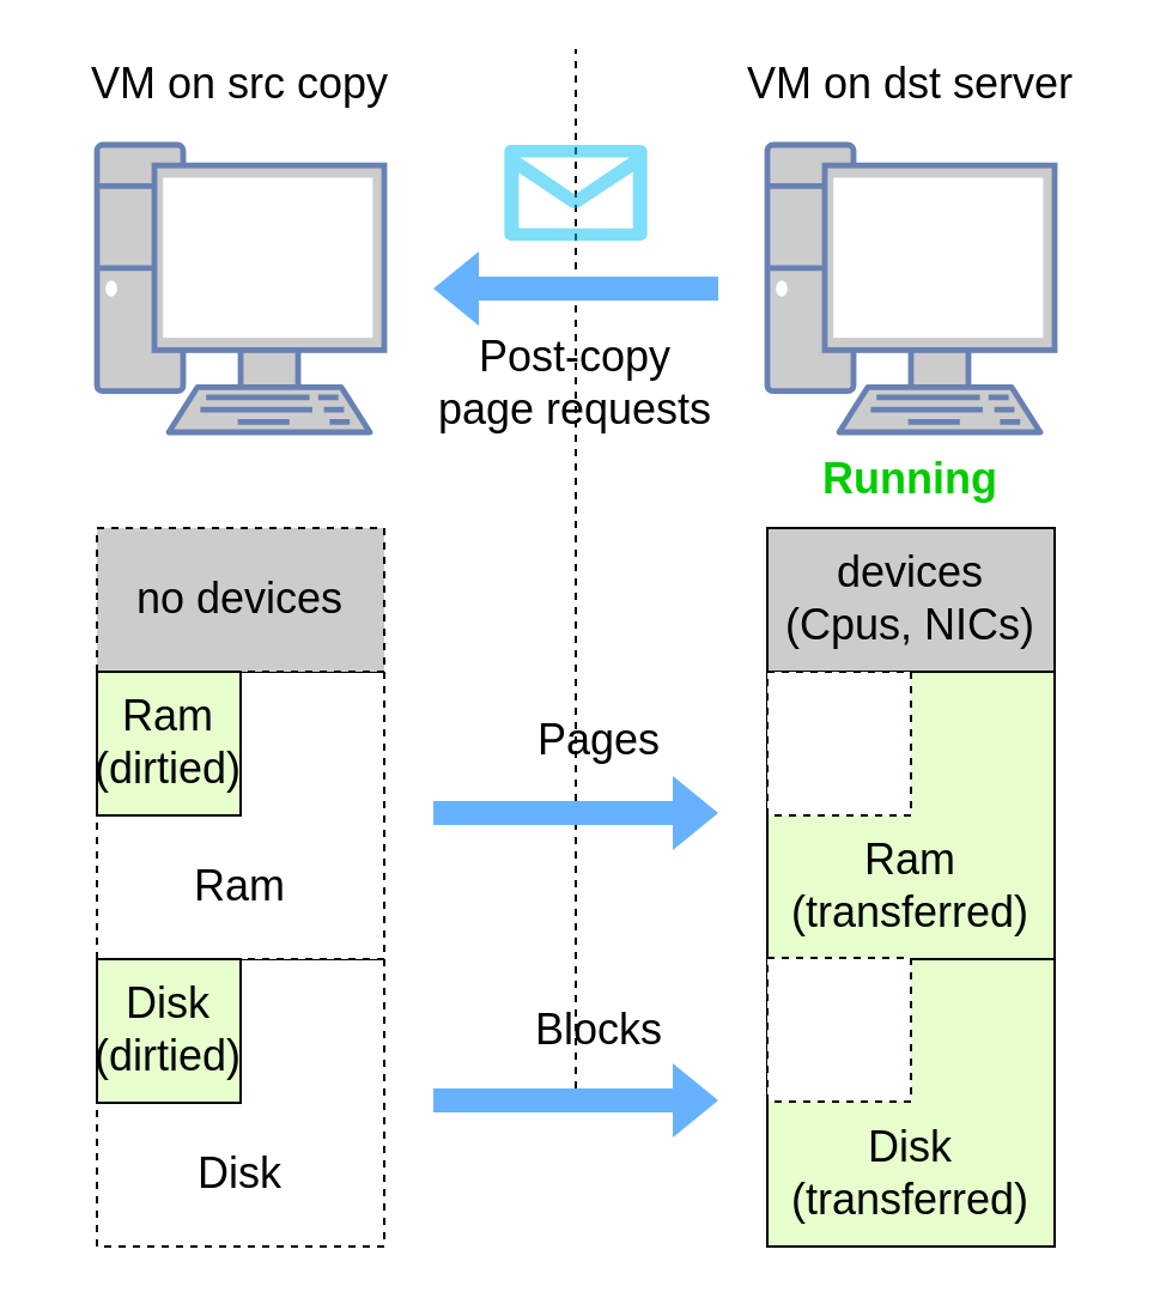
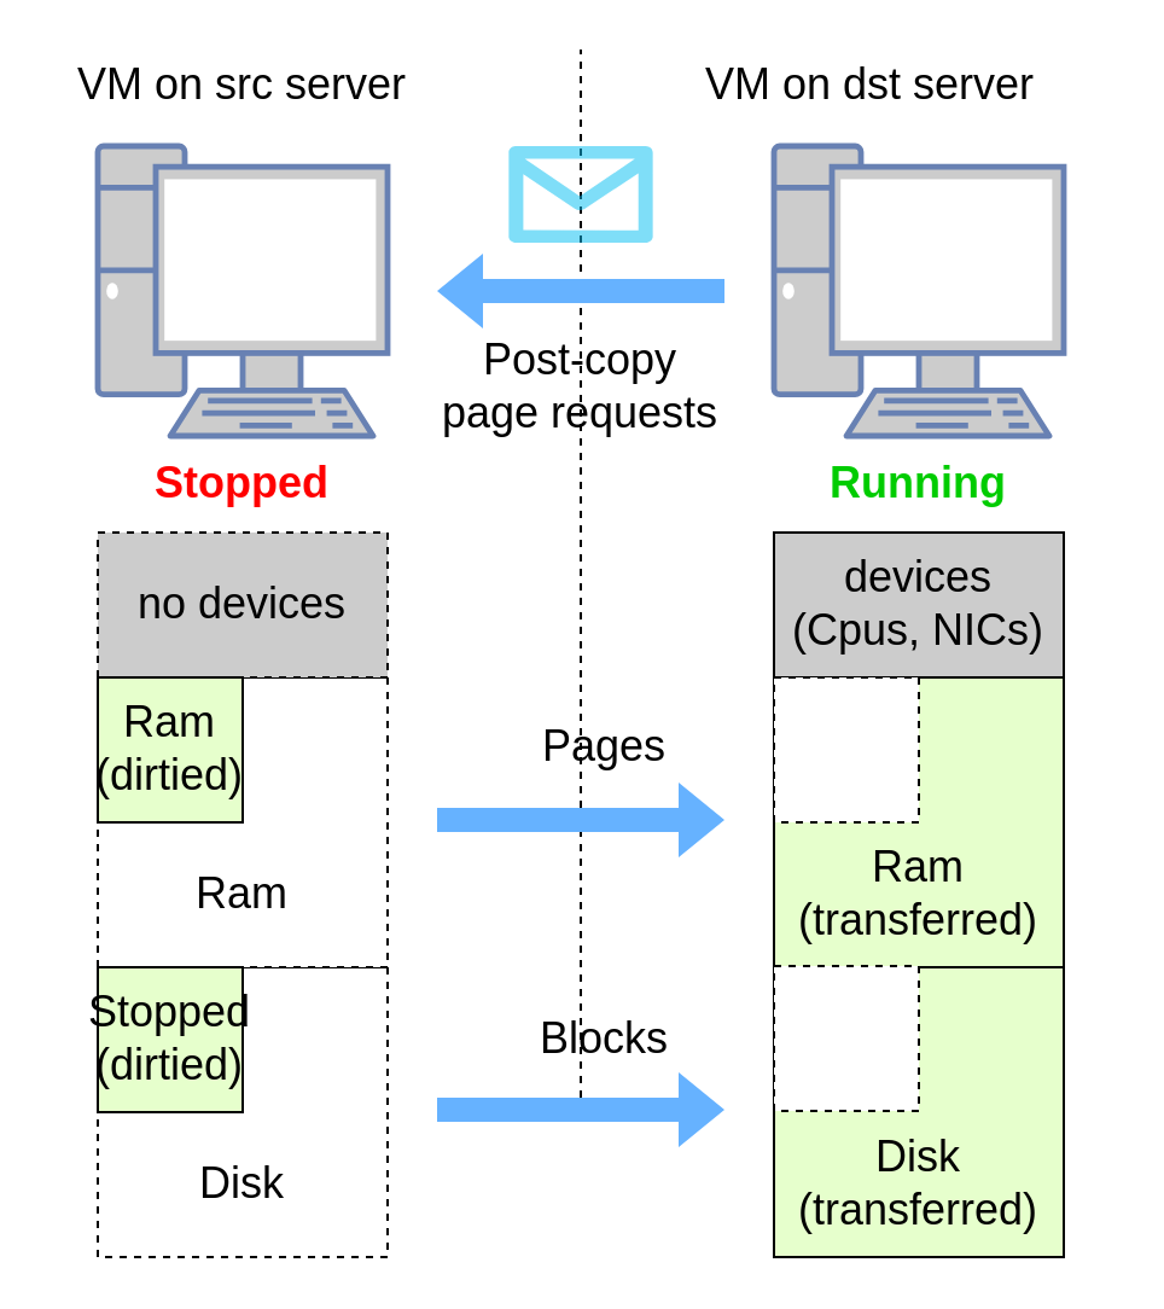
- <mxCell id="7" value="VM on src copy" style="text;html=1;strokeColor=none;fillColor=none;align=center;verticalAlign=middle;whiteSpace=wrap;rounded=0;fontSize=18;" vertex="1" parent="1"><mxGeometry x="20" y="20" width="160" height="30" as="geometry" /></mxCell>
+ <mxCell id="7" value="VM on src server" style="text;html=1;strokeColor=none;fillColor=none;align=center;verticalAlign=middle;whiteSpace=wrap;rounded=0;fontSize=18;" vertex="1" parent="1"><mxGeometry x="20" y="20" width="160" height="30" as="geometry" /></mxCell>
- <mxCell id="8" value="VM on dst server" style="text;html=1;strokeColor=none;fillColor=none;align=center;verticalAlign=middle;whiteSpace=wrap;rounded=0;fontSize=18;" vertex="1" parent="1"><mxGeometry x="300" y="20" width="160" height="30" as="geometry" /></mxCell>
+ <mxCell id="8" value="VM on dst server" style="text;html=1;strokeColor=none;fillColor=none;align=center;verticalAlign=middle;whiteSpace=wrap;rounded=0;fontSize=18;" vertex="1" parent="1"><mxGeometry x="280" y="20" width="160" height="30" as="geometry" /></mxCell>
+ <mxCell id="10" value="&lt;font color=&quot;#ff0000&quot; style=&quot;font-size: 18px;&quot;&gt;&lt;b style=&quot;&quot;&gt;Stopped&lt;/b&gt;&lt;/font&gt;" style="text;html=1;strokeColor=none;fillColor=none;align=center;verticalAlign=middle;whiteSpace=wrap;rounded=0;" vertex="1" parent="1"><mxGeometry x="60" y="180" width="80" height="40" as="geometry" /></mxCell>
- <mxCell id="19" value="Disk&lt;br&gt;(dirtied)" style="rounded=0;whiteSpace=wrap;html=1;fontSize=18;fontColor=#000000;fillColor=#E6FFCC;" vertex="1" parent="1"><mxGeometry x="40" y="400" width="60" height="60" as="geometry" /></mxCell>
+ <mxCell id="19" value="Stopped&lt;br&gt;(dirtied)" style="rounded=0;whiteSpace=wrap;html=1;fontSize=18;fontColor=#000000;fillColor=#E6FFCC;" vertex="1" parent="1"><mxGeometry x="40" y="400" width="60" height="60" as="geometry" /></mxCell>
